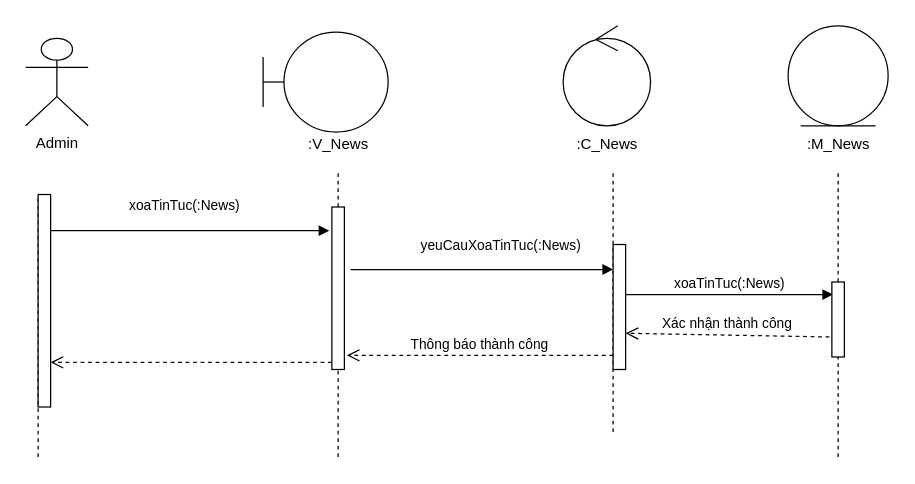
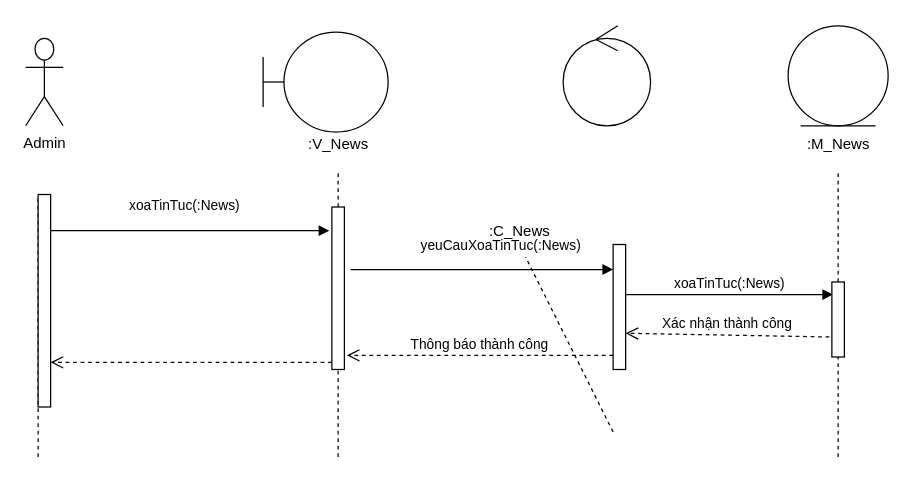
- <mxCell id="7" value="Admin" style="shape=umlActor;verticalLabelPosition=bottom;verticalAlign=top;html=1;outlineConnect=0;" parent="1" vertex="1"><mxGeometry x="20" y="30" width="50" height="70" as="geometry" /></mxCell>
+ <mxCell id="7" value="Admin" style="shape=umlActor;verticalLabelPosition=bottom;verticalAlign=top;html=1;outlineConnect=0;" parent="1" vertex="1"><mxGeometry x="20" y="30" width="30" height="70" as="geometry" /></mxCell>
- <mxCell id="6" value=":C_News" style="text;html=1;align=center;verticalAlign=middle;resizable=0;points=[];autosize=1;" parent="1" vertex="1"><mxGeometry x="455" y="105" width="60" height="20" as="geometry" /></mxCell>
+ <mxCell id="6" value=":C_News" style="text;html=1;align=center;verticalAlign=middle;resizable=0;points=[];autosize=1;" parent="1" vertex="1"><mxGeometry x="385" y="175" width="60" height="20" as="geometry" /></mxCell>
